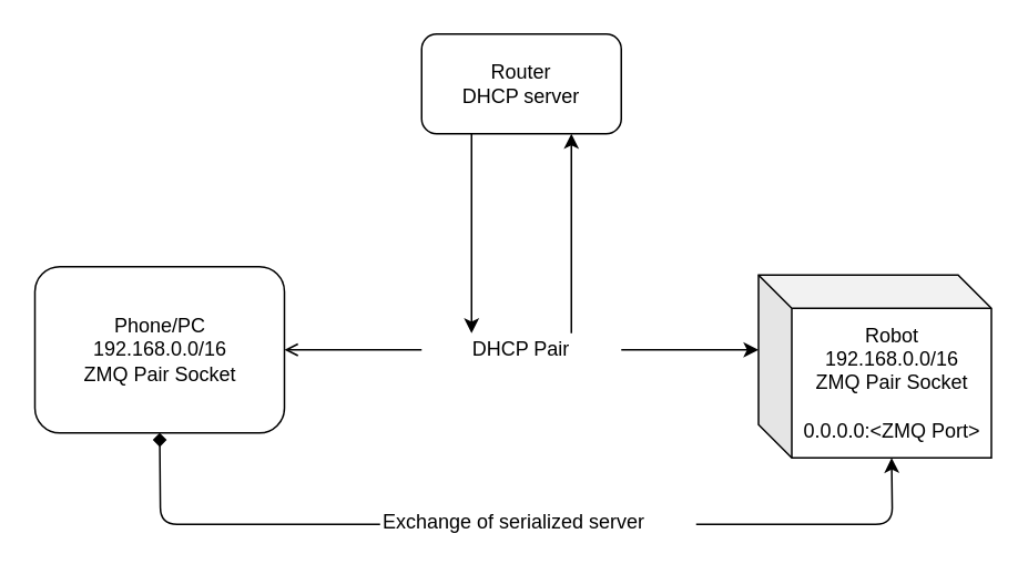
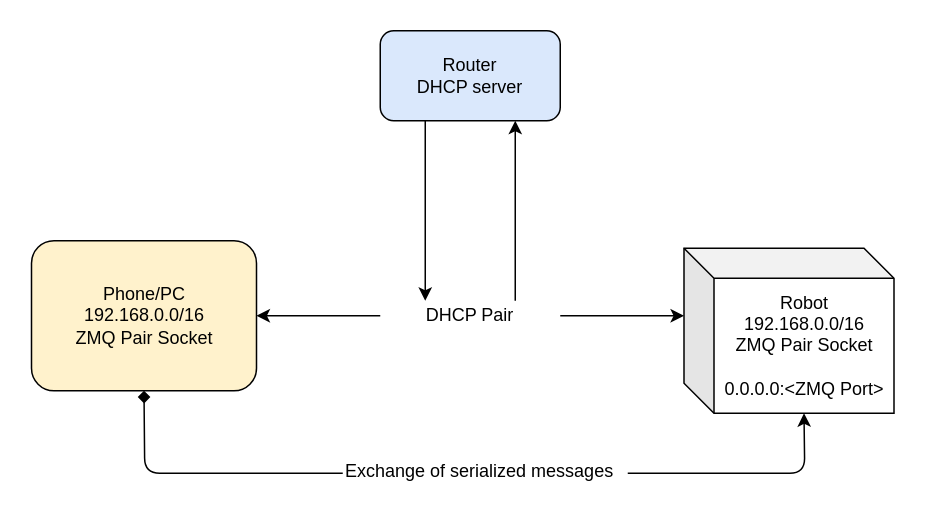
- <mxCell id="4" value="Router&lt;br&gt;DHCP server" style="rounded=1;whiteSpace=wrap;html=1;" parent="1" vertex="1"><mxGeometry x="253" y="20" width="120" height="60" as="geometry" /></mxCell>
+ <mxCell id="4" value="Router&lt;br&gt;DHCP server" style="rounded=1;whiteSpace=wrap;html=1;fillColor=#dae8fc;" parent="1" vertex="1"><mxGeometry x="253" y="20" width="120" height="60" as="geometry" /></mxCell>
- <mxCell id="2" value="Phone/PC&lt;br&gt;192.168.0.0/16&lt;br&gt;ZMQ Pair Socket" style="rounded=1;whiteSpace=wrap;html=1;" parent="1" vertex="1"><mxGeometry x="20.5" y="160" width="150" height="100" as="geometry" /></mxCell>
+ <mxCell id="2" value="Phone/PC&lt;br&gt;192.168.0.0/16&lt;br&gt;ZMQ Pair Socket" style="rounded=1;whiteSpace=wrap;html=1;fillColor=#fff2cc;" parent="1" vertex="1"><mxGeometry x="20.5" y="160" width="150" height="100" as="geometry" /></mxCell>
- <mxCell id="6" style="edgeStyle=orthogonalEdgeStyle;rounded=0;orthogonalLoop=1;jettySize=auto;html=1;entryX=1;entryY=0.5;entryDx=0;entryDy=0;endArrow=open;" parent="1" source="9" target="2" edge="1"><mxGeometry relative="1" as="geometry" /></mxCell>
+ <mxCell id="6" style="edgeStyle=orthogonalEdgeStyle;rounded=0;orthogonalLoop=1;jettySize=auto;html=1;entryX=1;entryY=0.5;entryDx=0;entryDy=0;" parent="1" source="9" target="2" edge="1"><mxGeometry relative="1" as="geometry" /></mxCell>
- <mxCell id="12" value="&lt;span style=&quot;background-color: initial;&quot;&gt;Exchange of serialized server&lt;/span&gt;" style="text;whiteSpace=wrap;html=1;" vertex="1" parent="1"><mxGeometry x="228" y="300" width="190" height="30" as="geometry" /></mxCell>
+ <mxCell id="12" value="&lt;span style=&quot;background-color: initial;&quot;&gt;Exchange of serialized messages&lt;/span&gt;" style="text;whiteSpace=wrap;html=1;" vertex="1" parent="1"><mxGeometry x="228" y="300" width="190" height="30" as="geometry" /></mxCell>
